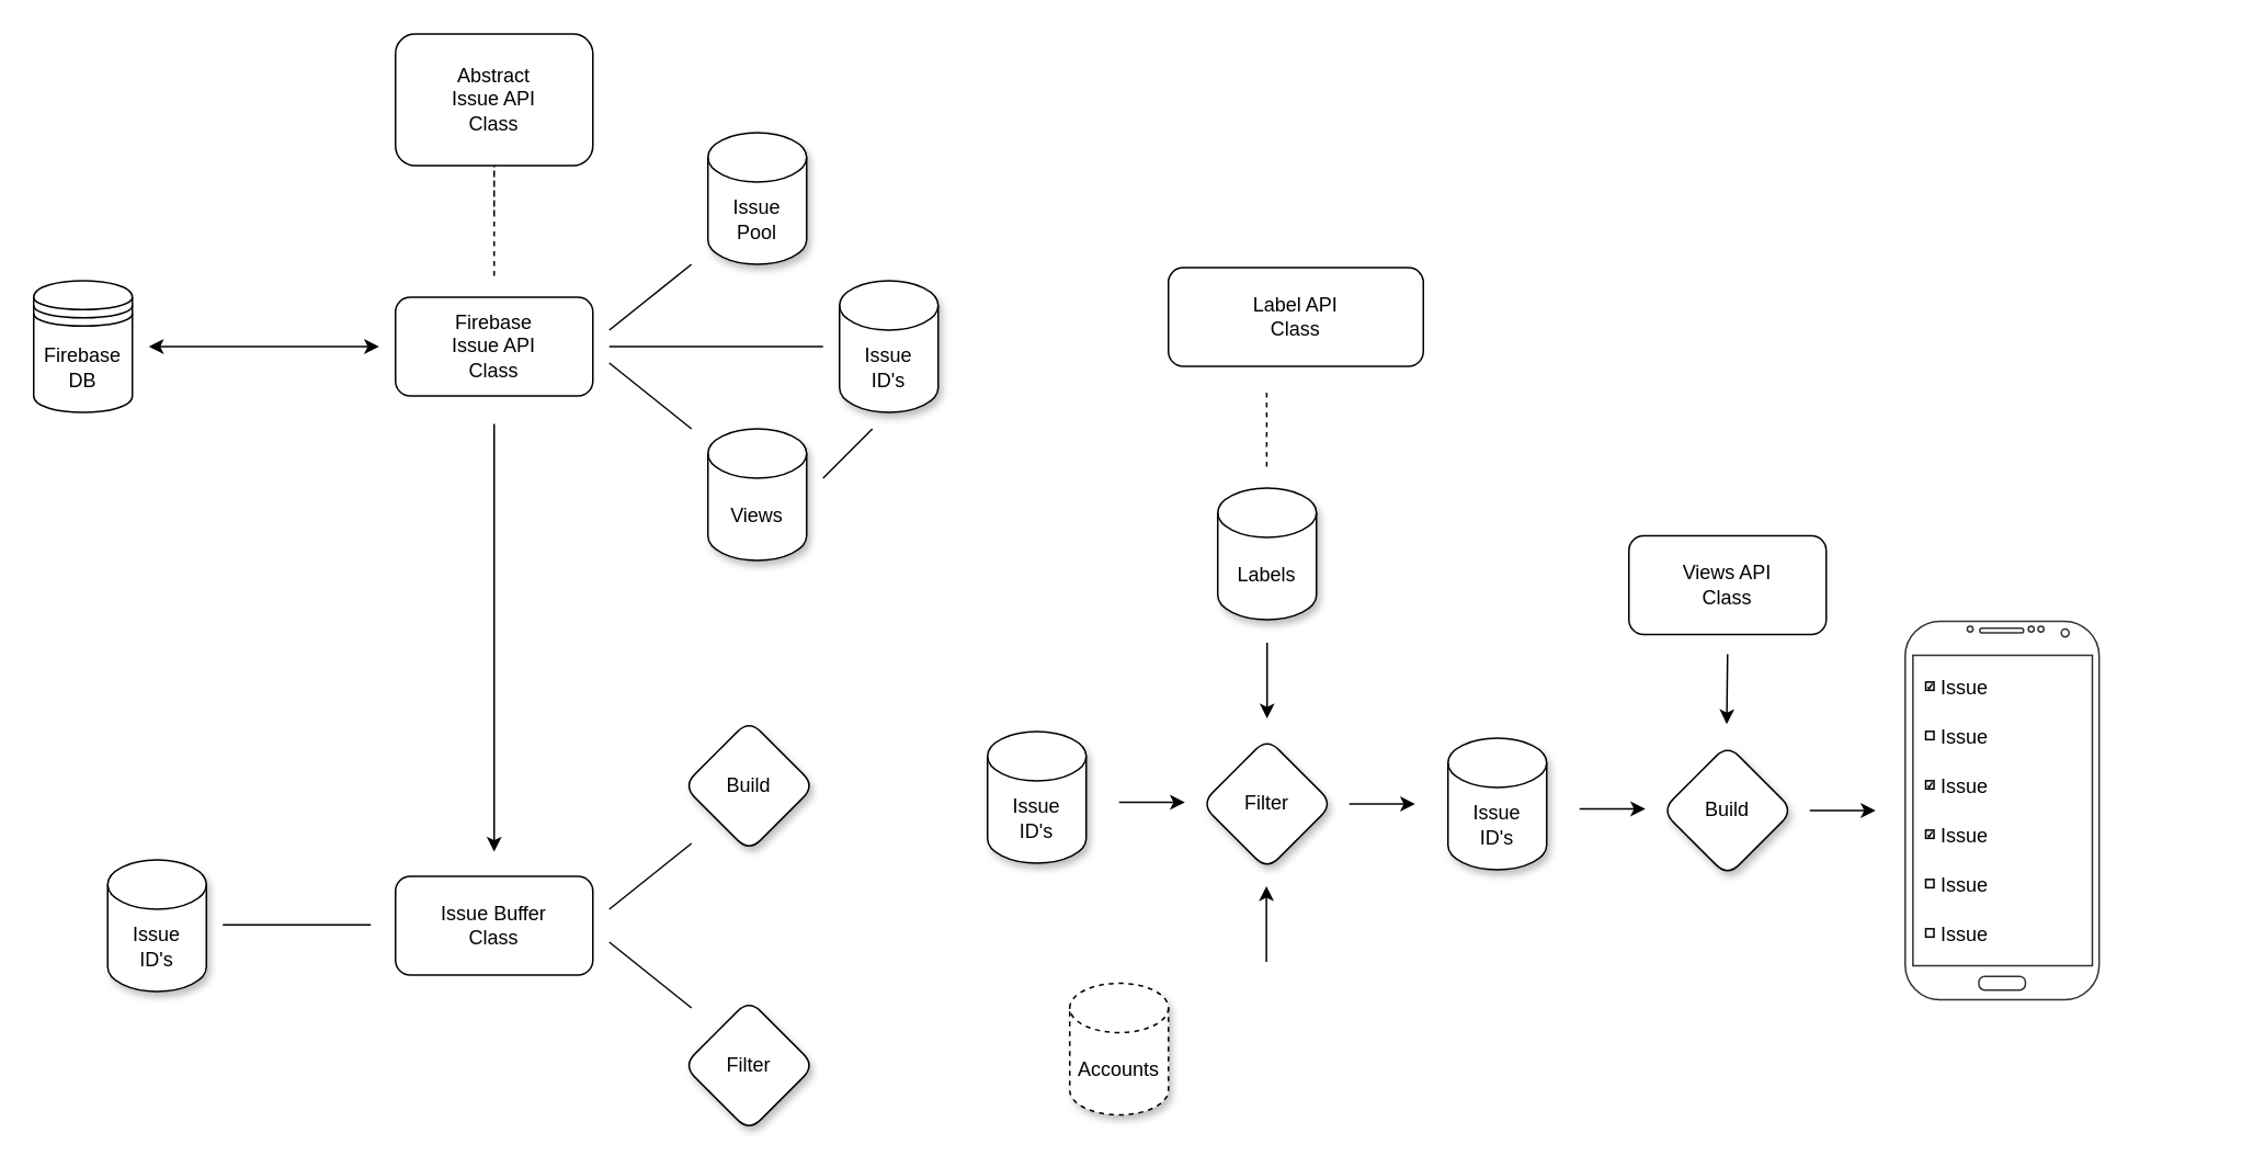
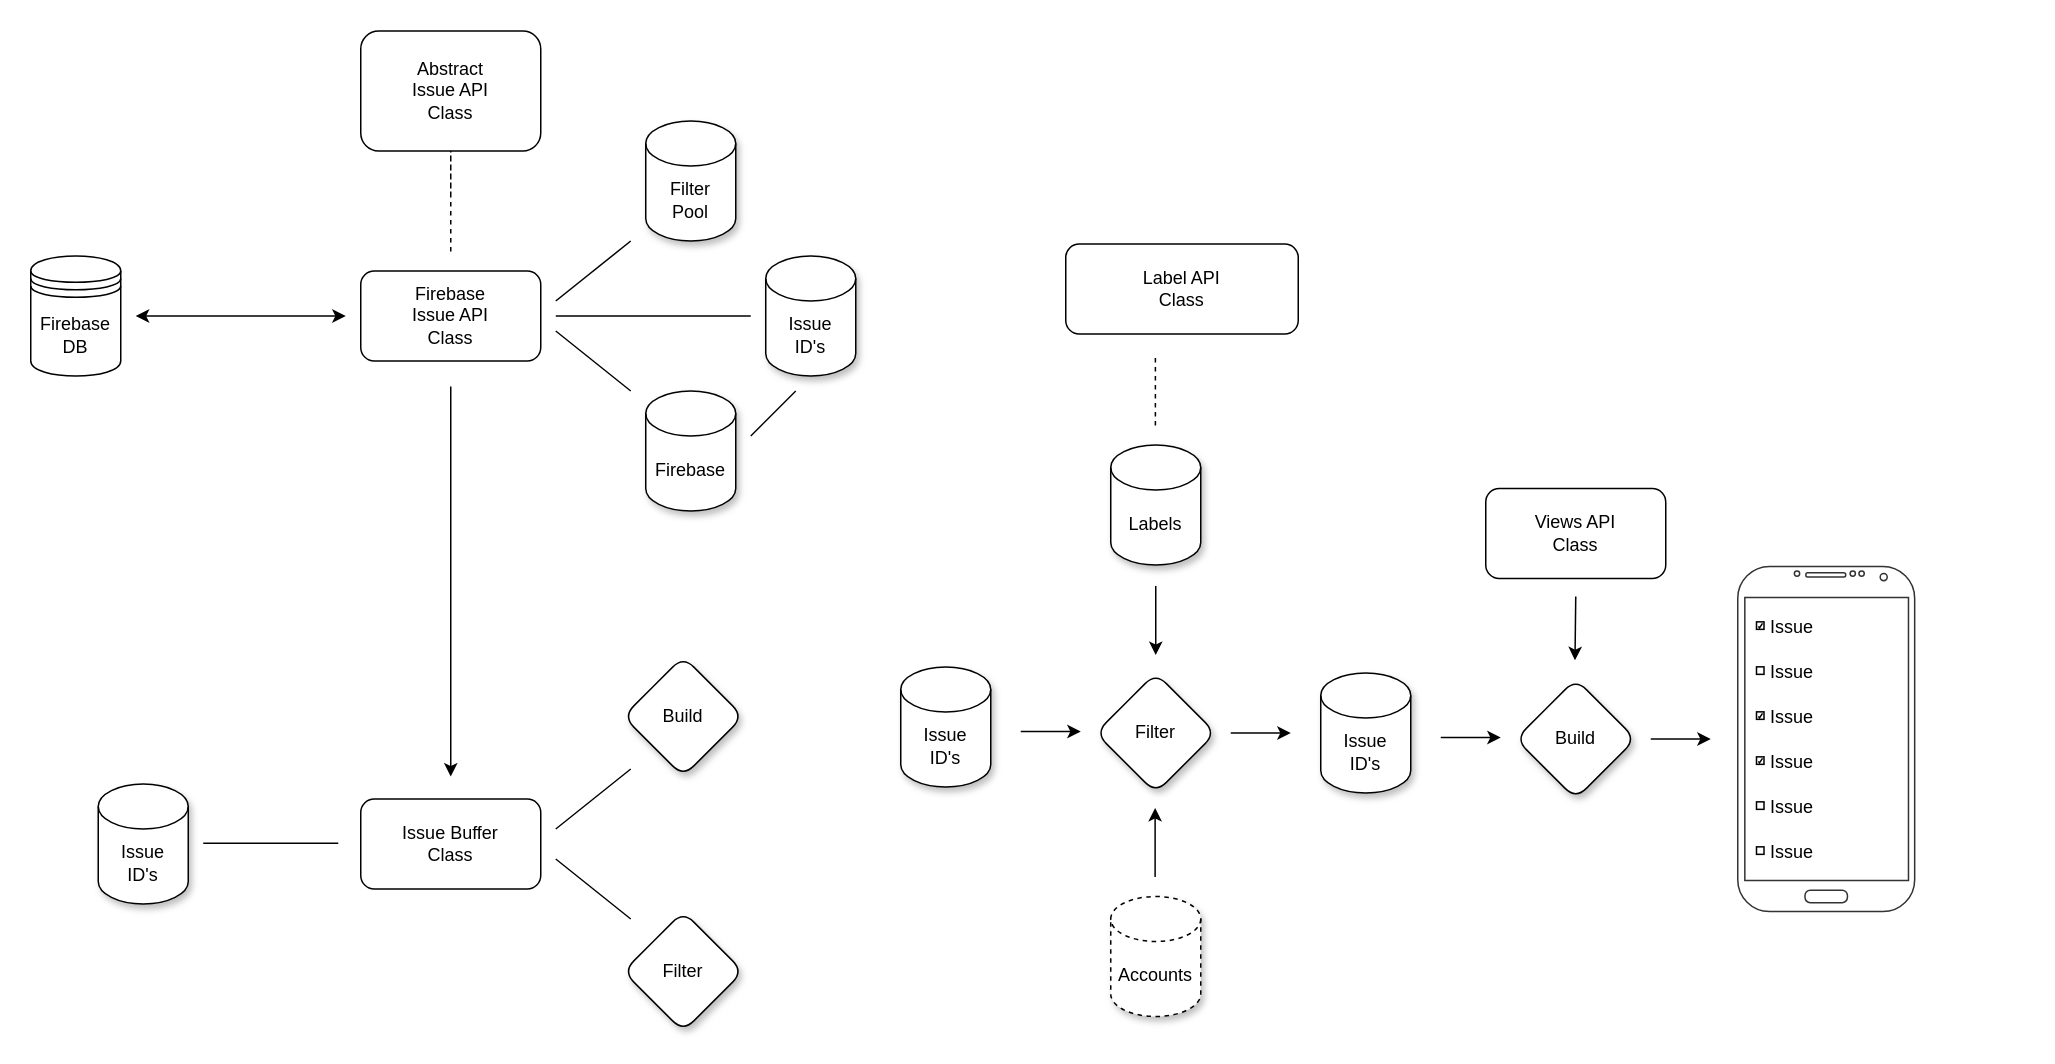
- <mxCell id="30" value="Issue&lt;br&gt;Pool" style="shape=cylinder3;whiteSpace=wrap;html=1;boundedLbl=1;backgroundOutline=1;size=15;rounded=1;shadow=1;glass=0;strokeWidth=1;fontSize=12;fontColor=#000000;" parent="1" vertex="1"><mxGeometry x="430" y="80" width="60" height="80" as="geometry" /></mxCell>
+ <mxCell id="30" value="Filter&lt;br&gt;Pool" style="shape=cylinder3;whiteSpace=wrap;html=1;boundedLbl=1;backgroundOutline=1;size=15;rounded=1;shadow=1;glass=0;strokeWidth=1;fontSize=12;fontColor=#000000;" parent="1" vertex="1"><mxGeometry x="430" y="80" width="60" height="80" as="geometry" /></mxCell>
- <mxCell id="32" value="Views" style="shape=cylinder3;whiteSpace=wrap;html=1;boundedLbl=1;backgroundOutline=1;size=15;rounded=1;shadow=1;glass=0;strokeWidth=1;fontSize=12;fontColor=#000000;" parent="1" vertex="1"><mxGeometry x="430" y="260" width="60" height="80" as="geometry" /></mxCell>
+ <mxCell id="32" value="Firebase" style="shape=cylinder3;whiteSpace=wrap;html=1;boundedLbl=1;backgroundOutline=1;size=15;rounded=1;shadow=1;glass=0;strokeWidth=1;fontSize=12;fontColor=#000000;" parent="1" vertex="1"><mxGeometry x="430" y="260" width="60" height="80" as="geometry" /></mxCell>
- <mxCell id="55" value="Accounts" style="shape=cylinder3;whiteSpace=wrap;html=1;boundedLbl=1;backgroundOutline=1;size=15;rounded=1;shadow=1;glass=0;strokeWidth=1;fontSize=12;fontColor=#000000;dashed=1;" parent="1" vertex="1"><mxGeometry x="650" y="597" width="60" height="80" as="geometry" /></mxCell>
+ <mxCell id="55" value="Accounts" style="shape=cylinder3;whiteSpace=wrap;html=1;boundedLbl=1;backgroundOutline=1;size=15;rounded=1;shadow=1;glass=0;strokeWidth=1;fontSize=12;fontColor=#000000;dashed=1;" parent="1" vertex="1"><mxGeometry x="740" y="597" width="60" height="80" as="geometry" /></mxCell>
